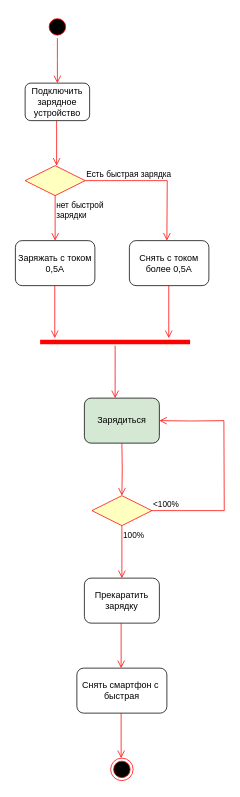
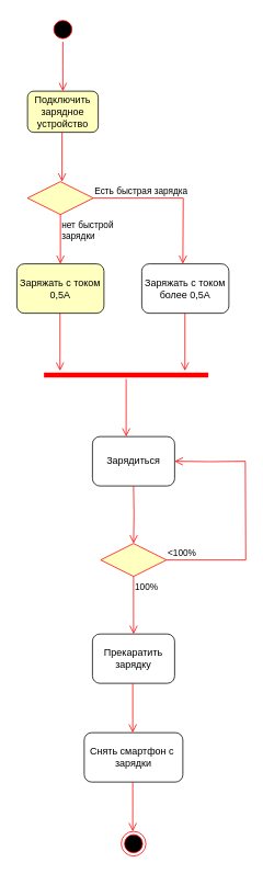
- <mxCell id="10" value="Подключить зарядное устройство" style="rounded=1;whiteSpace=wrap;html=1;" vertex="1" parent="1"><mxGeometry x="33" y="110" width="86" height="50" as="geometry" /></mxCell>
+ <mxCell id="10" value="Подключить зарядное устройство" style="rounded=1;whiteSpace=wrap;html=1;fillColor=#ffffc0;" vertex="1" parent="1"><mxGeometry x="33" y="110" width="86" height="50" as="geometry" /></mxCell>
- <mxCell id="21" value="Заряжать с током 0,5А" style="rounded=1;whiteSpace=wrap;html=1;" vertex="1" parent="1"><mxGeometry x="20" y="320" width="106" height="60" as="geometry" /></mxCell>
+ <mxCell id="21" value="Заряжать с током 0,5А" style="rounded=1;whiteSpace=wrap;html=1;fillColor=#ffffc0;" vertex="1" parent="1"><mxGeometry x="20" y="320" width="106" height="60" as="geometry" /></mxCell>
- <mxCell id="20" value="Снять с током&lt;br&gt;более 0,5А" style="rounded=1;whiteSpace=wrap;html=1;" vertex="1" parent="1"><mxGeometry x="172" y="320" width="106" height="60" as="geometry" /></mxCell>
+ <mxCell id="20" value="Заряжать с током&lt;br&gt;более 0,5А" style="rounded=1;whiteSpace=wrap;html=1;" vertex="1" parent="1"><mxGeometry x="172" y="320" width="106" height="60" as="geometry" /></mxCell>
- <mxCell id="12" value="Зарядиться" style="rounded=1;whiteSpace=wrap;html=1;fillColor=#d5e8d4;" vertex="1" parent="1"><mxGeometry x="112" y="530" width="100" height="60" as="geometry" /></mxCell>
+ <mxCell id="12" value="Зарядиться" style="rounded=1;whiteSpace=wrap;html=1;" vertex="1" parent="1"><mxGeometry x="112" y="530" width="100" height="60" as="geometry" /></mxCell>
- <mxCell id="15" value="Снять смартфон с&amp;nbsp; быстрая" style="rounded=1;whiteSpace=wrap;html=1;" vertex="1" parent="1"><mxGeometry x="102" y="890" width="120" height="60" as="geometry" /></mxCell>
+ <mxCell id="15" value="Снять смартфон с&amp;nbsp; зарядки" style="rounded=1;whiteSpace=wrap;html=1;" vertex="1" parent="1"><mxGeometry x="102" y="890" width="120" height="60" as="geometry" /></mxCell>
